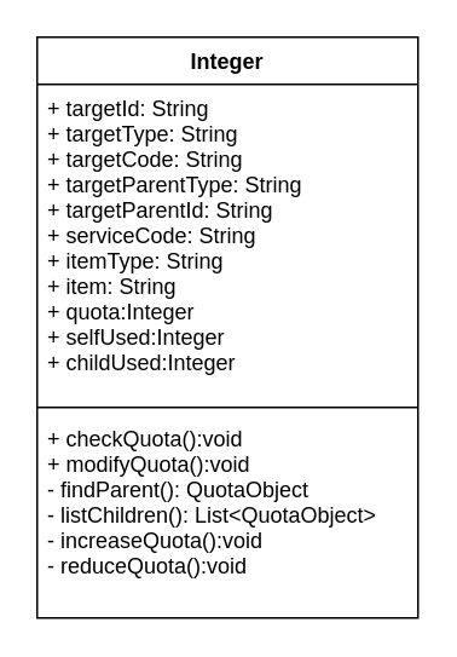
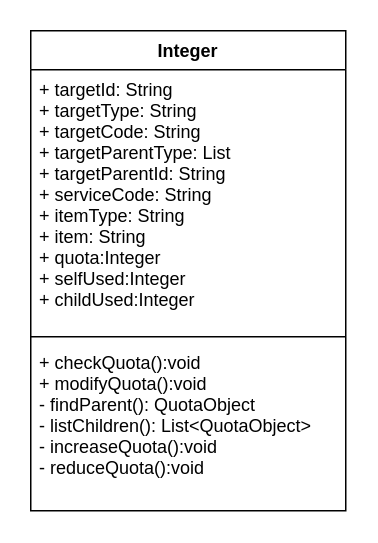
- <mxCell id="3" value="+ targetId: String&#10;+ targetType: String&#10;+ targetCode: String&#10;+ targetParentType: String&#10;+ targetParentId: String&#10;+ serviceCode: String&#10;+ itemType: String&#10;+ item: String&#10;+ quota:Integer&#10;+ selfUsed:Integer&#10;+ childUsed:Integer" style="text;strokeColor=none;fillColor=none;align=left;verticalAlign=top;spacingLeft=4;spacingRight=4;overflow=hidden;rotatable=0;points=[[0,0.5],[1,0.5]];portConstraint=eastwest;" vertex="1" parent="2"><mxGeometry y="26" width="210" height="174" as="geometry" /></mxCell>
+ <mxCell id="3" value="+ targetId: String&#10;+ targetType: String&#10;+ targetCode: String&#10;+ targetParentType: List&#10;+ targetParentId: String&#10;+ serviceCode: String&#10;+ itemType: String&#10;+ item: String&#10;+ quota:Integer&#10;+ selfUsed:Integer&#10;+ childUsed:Integer" style="text;strokeColor=none;fillColor=none;align=left;verticalAlign=top;spacingLeft=4;spacingRight=4;overflow=hidden;rotatable=0;points=[[0,0.5],[1,0.5]];portConstraint=eastwest;" vertex="1" parent="2"><mxGeometry y="26" width="210" height="174" as="geometry" /></mxCell>
